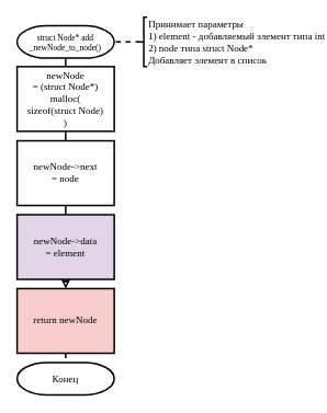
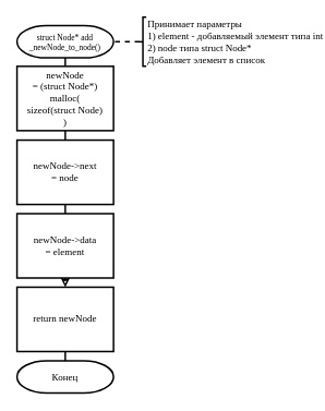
- <mxCell id="9" value="newNode-&amp;gt;data&lt;br&gt;= element" style="rounded=0;whiteSpace=wrap;html=1;absoluteArcSize=1;arcSize=14;strokeWidth=2;fontFamily=Times New Roman;fillColor=#e1d5e7;" vertex="1" parent="1"><mxGeometry x="20" y="261" width="118.11" height="78.74" as="geometry" /></mxCell>
+ <mxCell id="9" value="newNode-&amp;gt;data&lt;br&gt;= element" style="rounded=0;whiteSpace=wrap;html=1;absoluteArcSize=1;arcSize=14;strokeWidth=2;fontFamily=Times New Roman;" vertex="1" parent="1"><mxGeometry x="20" y="261" width="118.11" height="78.74" as="geometry" /></mxCell>
- <mxCell id="11" value="return newNode" style="rounded=0;whiteSpace=wrap;html=1;absoluteArcSize=1;arcSize=14;strokeWidth=2;fontFamily=Times New Roman;fillColor=#f8cecc;" vertex="1" parent="1"><mxGeometry x="20" y="351" width="118.11" height="78.74" as="geometry" /></mxCell>
+ <mxCell id="11" value="return newNode" style="rounded=0;whiteSpace=wrap;html=1;absoluteArcSize=1;arcSize=14;strokeWidth=2;fontFamily=Times New Roman;" vertex="1" parent="1"><mxGeometry x="20" y="351" width="118.11" height="78.74" as="geometry" /></mxCell>
- <mxCell id="10" style="edgeStyle=orthogonalEdgeStyle;rounded=0;orthogonalLoop=1;jettySize=auto;html=1;exitX=0.5;exitY=1;exitDx=0;exitDy=0;entryX=0.5;entryY=0;entryDx=0;entryDy=0;entryPerimeter=0;endArrow=none;endFill=0;strokeWidth=2;fontFamily=Times New Roman;dashed=1;" edge="1" parent="1" source="11" target="12"><mxGeometry relative="1" as="geometry" /></mxCell>
+ <mxCell id="10" style="edgeStyle=orthogonalEdgeStyle;rounded=0;orthogonalLoop=1;jettySize=auto;html=1;exitX=0.5;exitY=1;exitDx=0;exitDy=0;entryX=0.5;entryY=0;entryDx=0;entryDy=0;entryPerimeter=0;endArrow=none;endFill=0;strokeWidth=2;fontFamily=Times New Roman;" edge="1" parent="1" source="11" target="12"><mxGeometry relative="1" as="geometry" /></mxCell>
